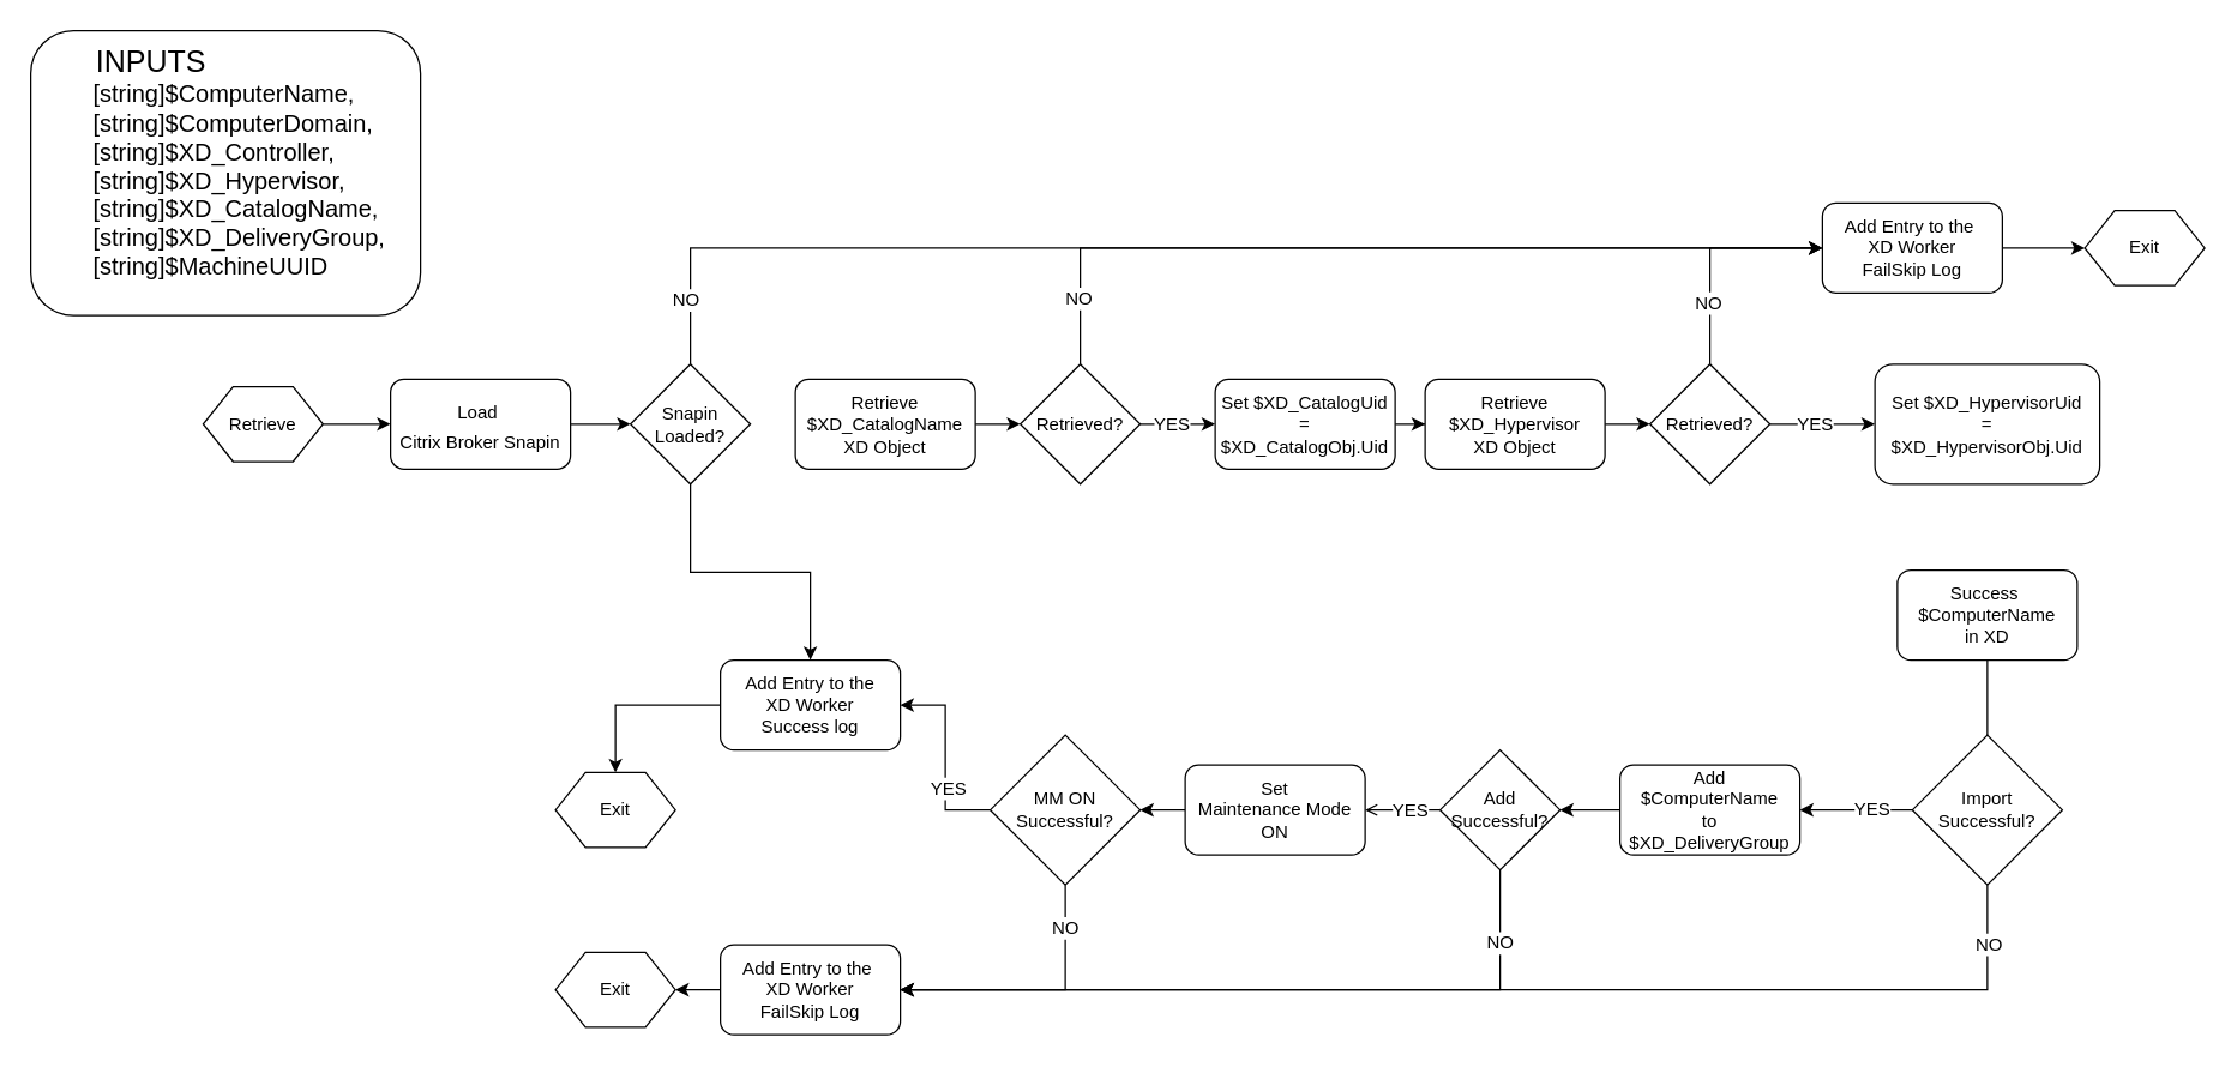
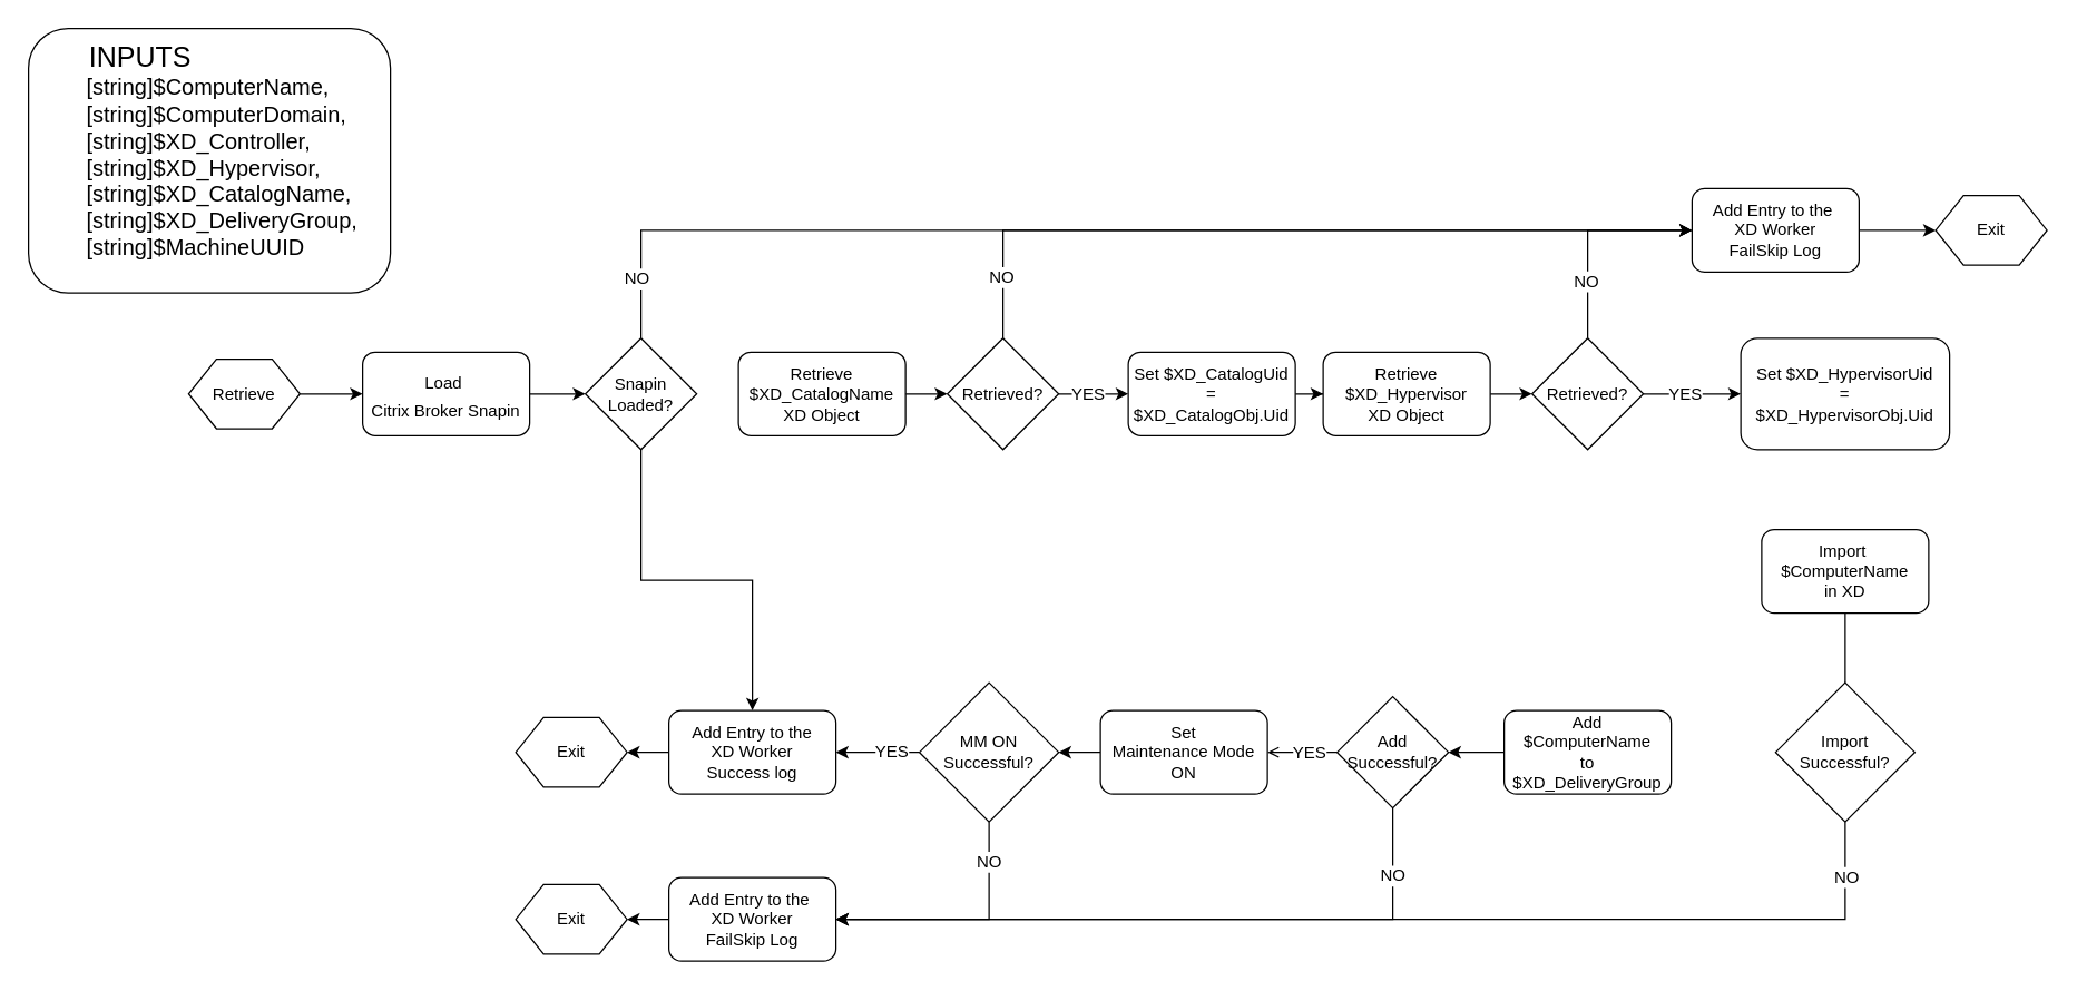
- <mxCell id="33" value="Success&amp;nbsp;&lt;br&gt;$ComputerName&lt;br&gt;in XD" style="rounded=1;whiteSpace=wrap;html=1;strokeColor=#000000;strokeWidth=1;fontSize=12;fontColor=#000000;fillColor=default;" vertex="1" parent="1"><mxGeometry x="1265" y="380" width="120" height="60" as="geometry" /></mxCell>
+ <mxCell id="33" value="Import&amp;nbsp;&lt;br&gt;$ComputerName&lt;br&gt;in XD" style="rounded=1;whiteSpace=wrap;html=1;strokeColor=#000000;strokeWidth=1;fontSize=12;fontColor=#000000;fillColor=default;" vertex="1" parent="1"><mxGeometry x="1265" y="380" width="120" height="60" as="geometry" /></mxCell>
- <mxCell id="57" value="Add Entry to the&lt;br&gt;XD Worker&lt;br&gt;Success log" style="rounded=1;whiteSpace=wrap;html=1;strokeColor=#000000;strokeWidth=1;fontSize=12;fontColor=#000000;fillColor=default;" vertex="1" parent="1"><mxGeometry x="480" y="440" width="120" height="60" as="geometry" /></mxCell>
+ <mxCell id="57" value="Add Entry to the&lt;br&gt;XD Worker&lt;br&gt;Success log" style="rounded=1;whiteSpace=wrap;html=1;strokeColor=#000000;strokeWidth=1;fontSize=12;fontColor=#000000;fillColor=default;" vertex="1" parent="1"><mxGeometry x="480" y="510" width="120" height="60" as="geometry" /></mxCell>
- <mxCell id="37" style="edgeStyle=orthogonalEdgeStyle;rounded=0;orthogonalLoop=1;jettySize=auto;html=1;strokeColor=#000000;fontSize=12;fontColor=#000000;startArrow=none;startFill=0;" edge="1" parent="1" source="41" target="43"><mxGeometry relative="1" as="geometry" /></mxCell>
- <mxCell id="38" value="YES" style="edgeLabel;html=1;align=center;verticalAlign=middle;resizable=0;points=[];fontSize=12;fontColor=#000000;" vertex="1" connectable="0" parent="37"><mxGeometry x="-0.247" y="-1" relative="1" as="geometry"><mxPoint as="offset" /></mxGeometry></mxCell>
